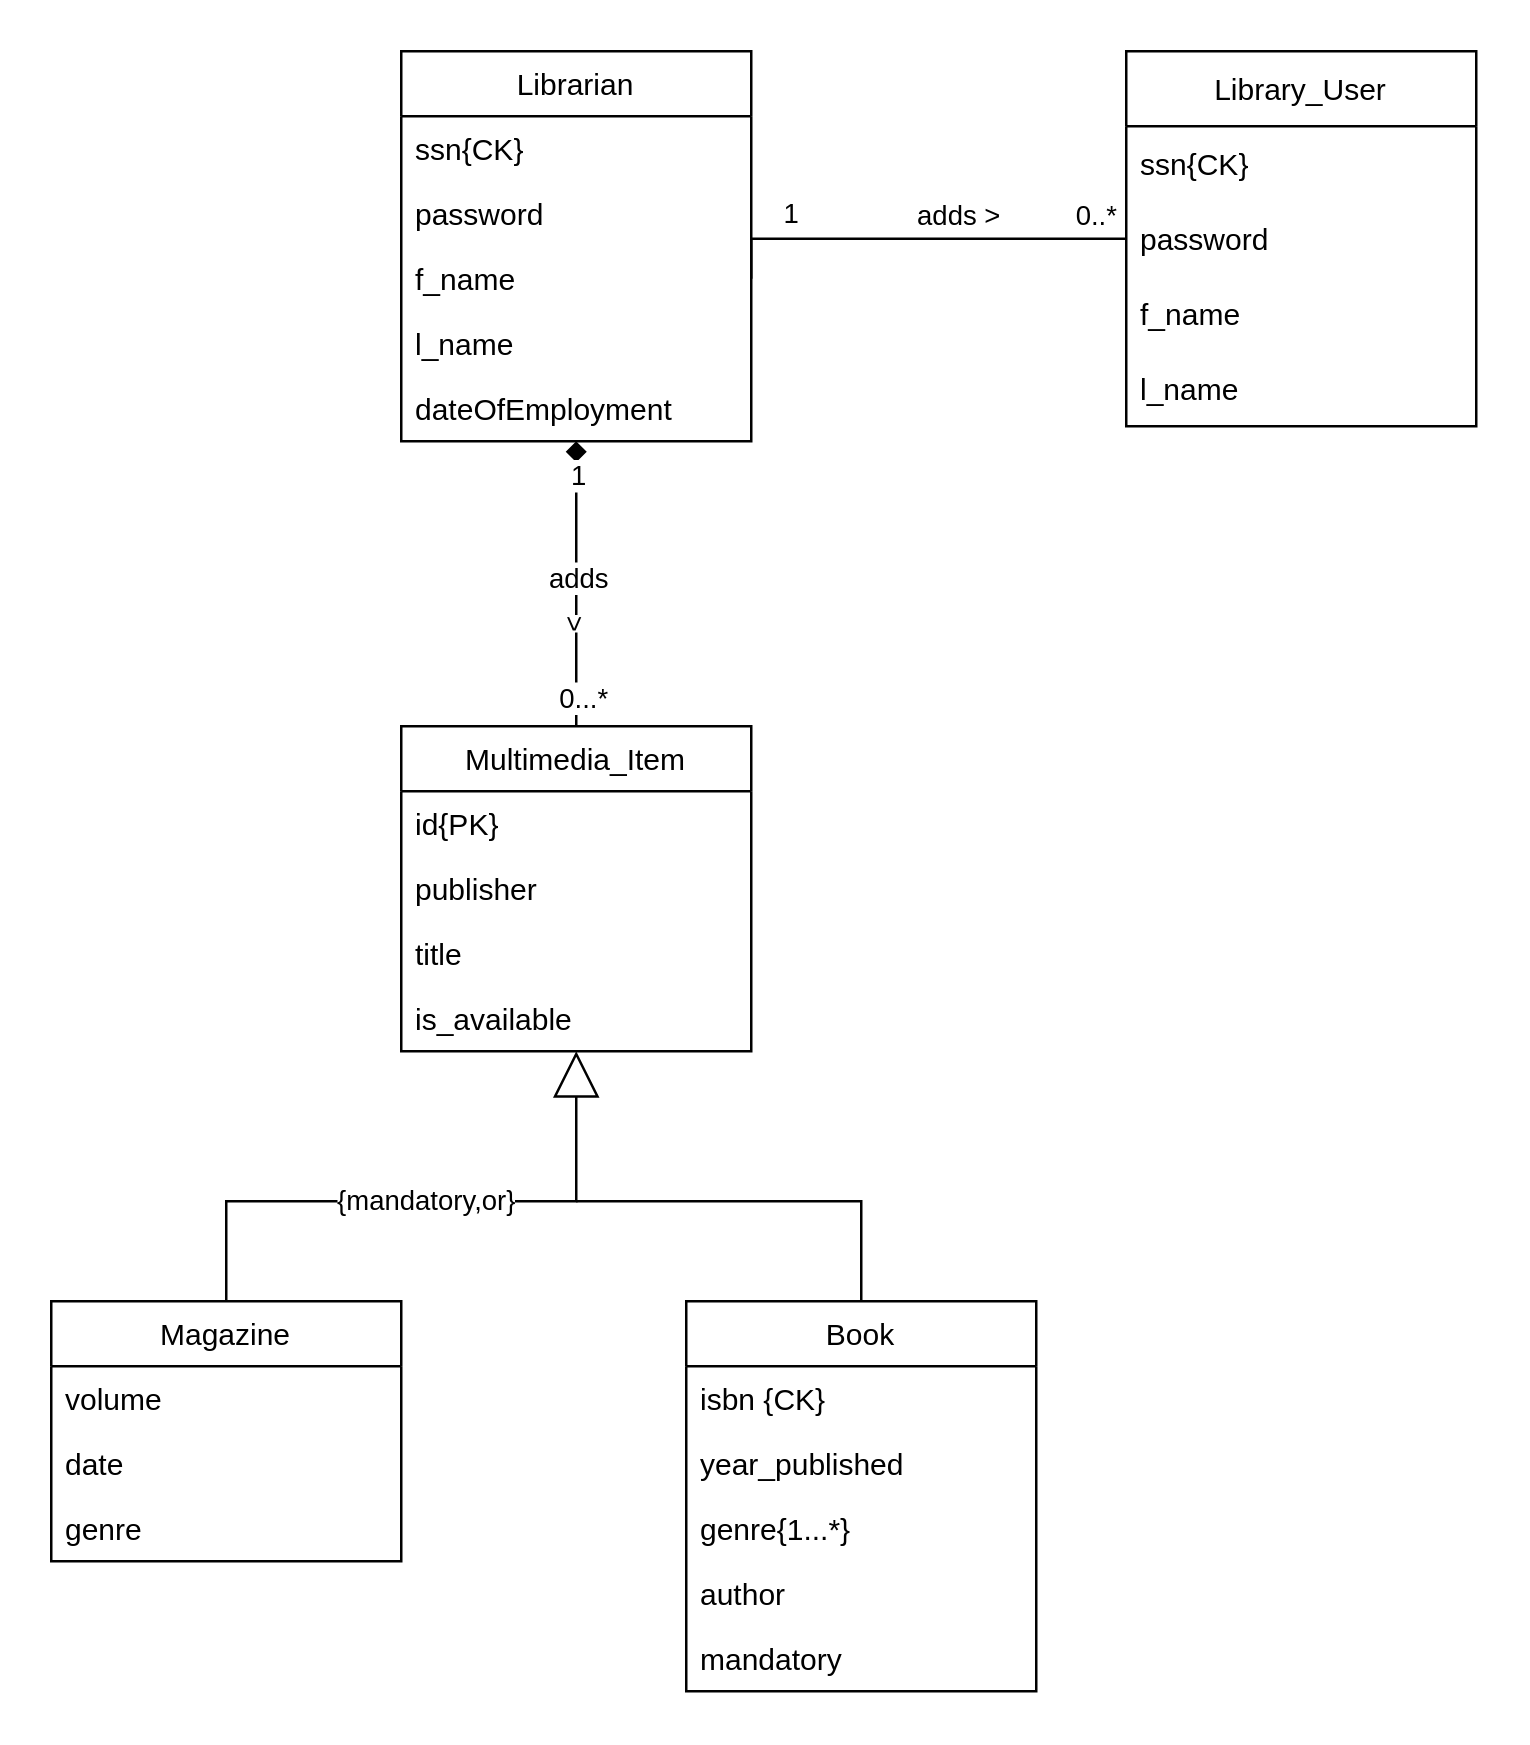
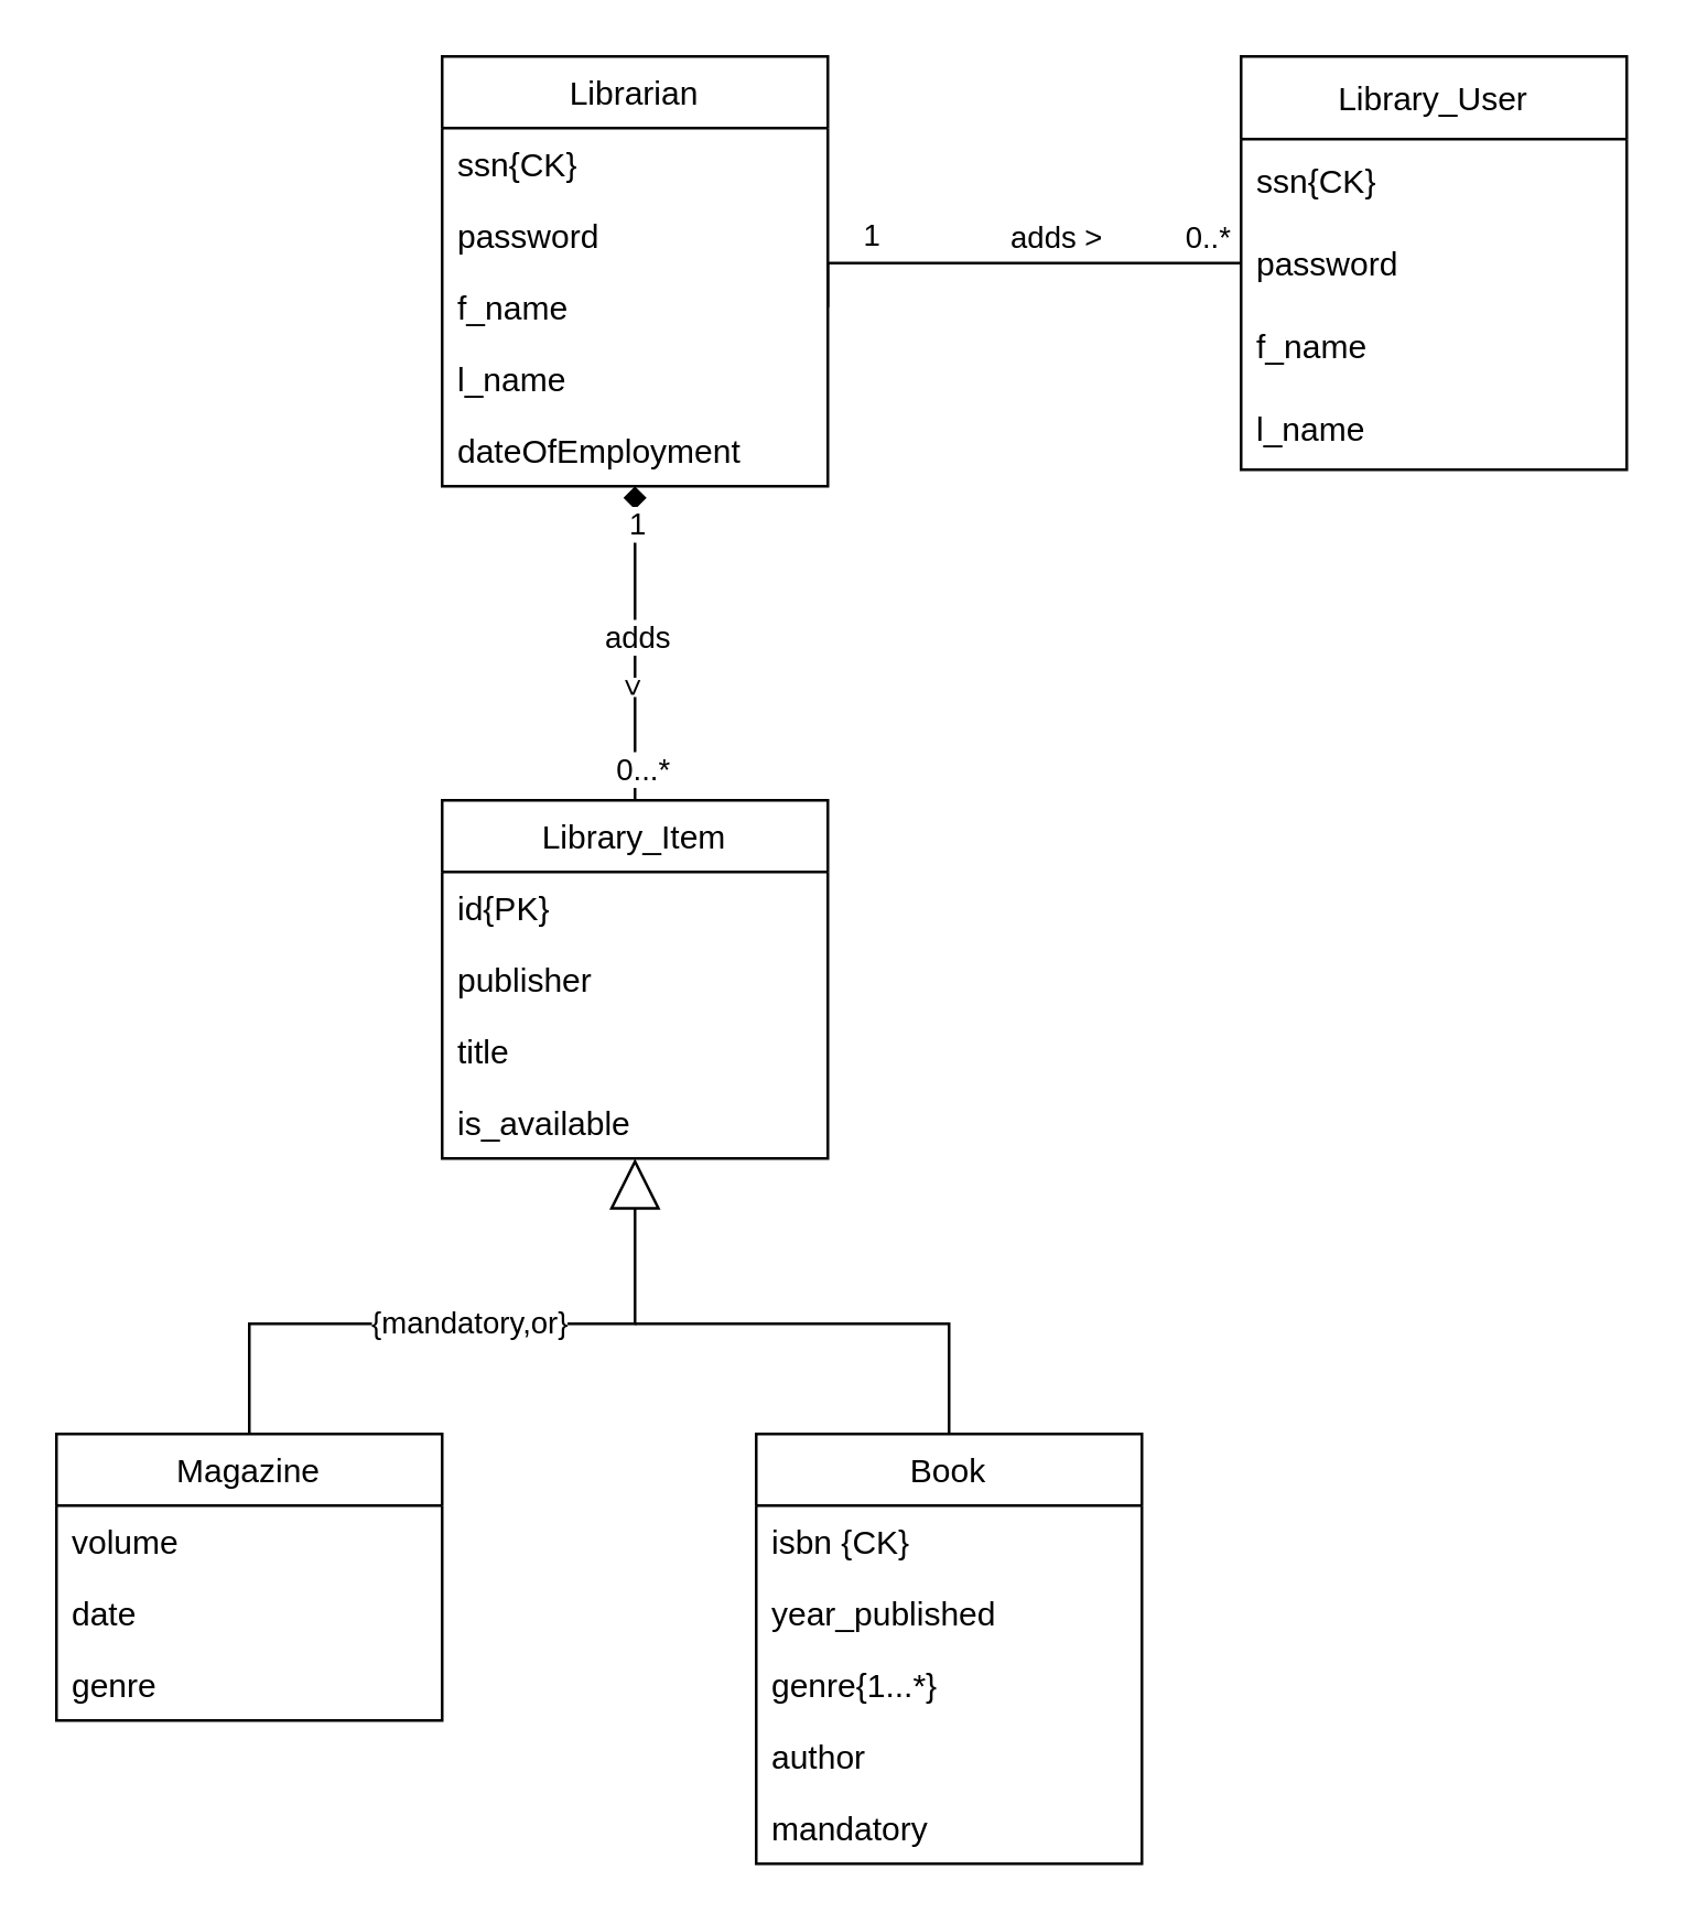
- <mxCell id="8" value="Multimedia_Item" style="swimlane;fontStyle=0;childLayout=stackLayout;horizontal=1;startSize=26;fillColor=none;horizontalStack=0;resizeParent=1;resizeParentMax=0;resizeLast=0;collapsible=1;marginBottom=0;" parent="1" vertex="1"><mxGeometry x="160" y="290" width="140" height="130" as="geometry" /></mxCell>
+ <mxCell id="8" value="Library_Item" style="swimlane;fontStyle=0;childLayout=stackLayout;horizontal=1;startSize=26;fillColor=none;horizontalStack=0;resizeParent=1;resizeParentMax=0;resizeLast=0;collapsible=1;marginBottom=0;" parent="1" vertex="1"><mxGeometry x="160" y="290" width="140" height="130" as="geometry" /></mxCell>
